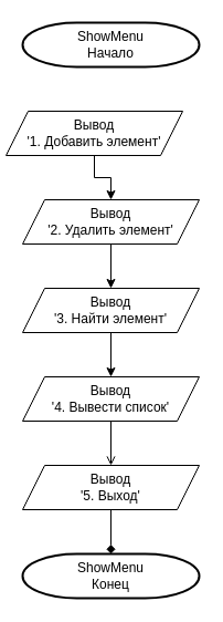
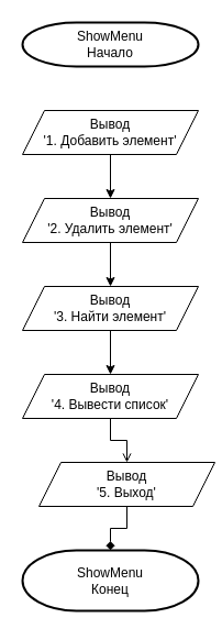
- <mxCell id="4" value="Вывод&lt;div&gt;'1. Добавить элемент'&lt;/div&gt;" style="shape=parallelogram;perimeter=parallelogramPerimeter;whiteSpace=wrap;html=1;fixedSize=1;" vertex="1" parent="1"><mxGeometry x="5" y="100" width="160" height="40" as="geometry" /></mxCell>
+ <mxCell id="4" value="Вывод&lt;div&gt;'1. Добавить элемент'&lt;/div&gt;" style="shape=parallelogram;perimeter=parallelogramPerimeter;whiteSpace=wrap;html=1;fixedSize=1;" vertex="1" parent="1"><mxGeometry x="20" y="100" width="160" height="40" as="geometry" /></mxCell>
- <mxCell id="10" value="Вывод&lt;div&gt;'5. Выход'&lt;/div&gt;" style="shape=parallelogram;perimeter=parallelogramPerimeter;whiteSpace=wrap;html=1;fixedSize=1;" vertex="1" parent="1"><mxGeometry x="20" y="420" width="160" height="40" as="geometry" /></mxCell>
+ <mxCell id="10" value="Вывод&lt;div&gt;'5. Выход'&lt;/div&gt;" style="shape=parallelogram;perimeter=parallelogramPerimeter;whiteSpace=wrap;html=1;fixedSize=1;" vertex="1" parent="1"><mxGeometry x="35" y="420" width="160" height="40" as="geometry" /></mxCell>
- <mxCell id="13" value="ShowMenu&lt;div&gt;Конец&lt;/div&gt;" style="strokeWidth=2;html=1;shape=mxgraph.flowchart.terminator;whiteSpace=wrap;" vertex="1" parent="1"><mxGeometry x="20" y="500" width="160" height="40" as="geometry" /></mxCell>
+ <mxCell id="13" value="ShowMenu&lt;div&gt;Конец&lt;/div&gt;" style="strokeWidth=2;html=1;shape=mxgraph.flowchart.terminator;whiteSpace=wrap;" vertex="1" parent="1"><mxGeometry x="20" y="500" width="160" height="55" as="geometry" /></mxCell>
